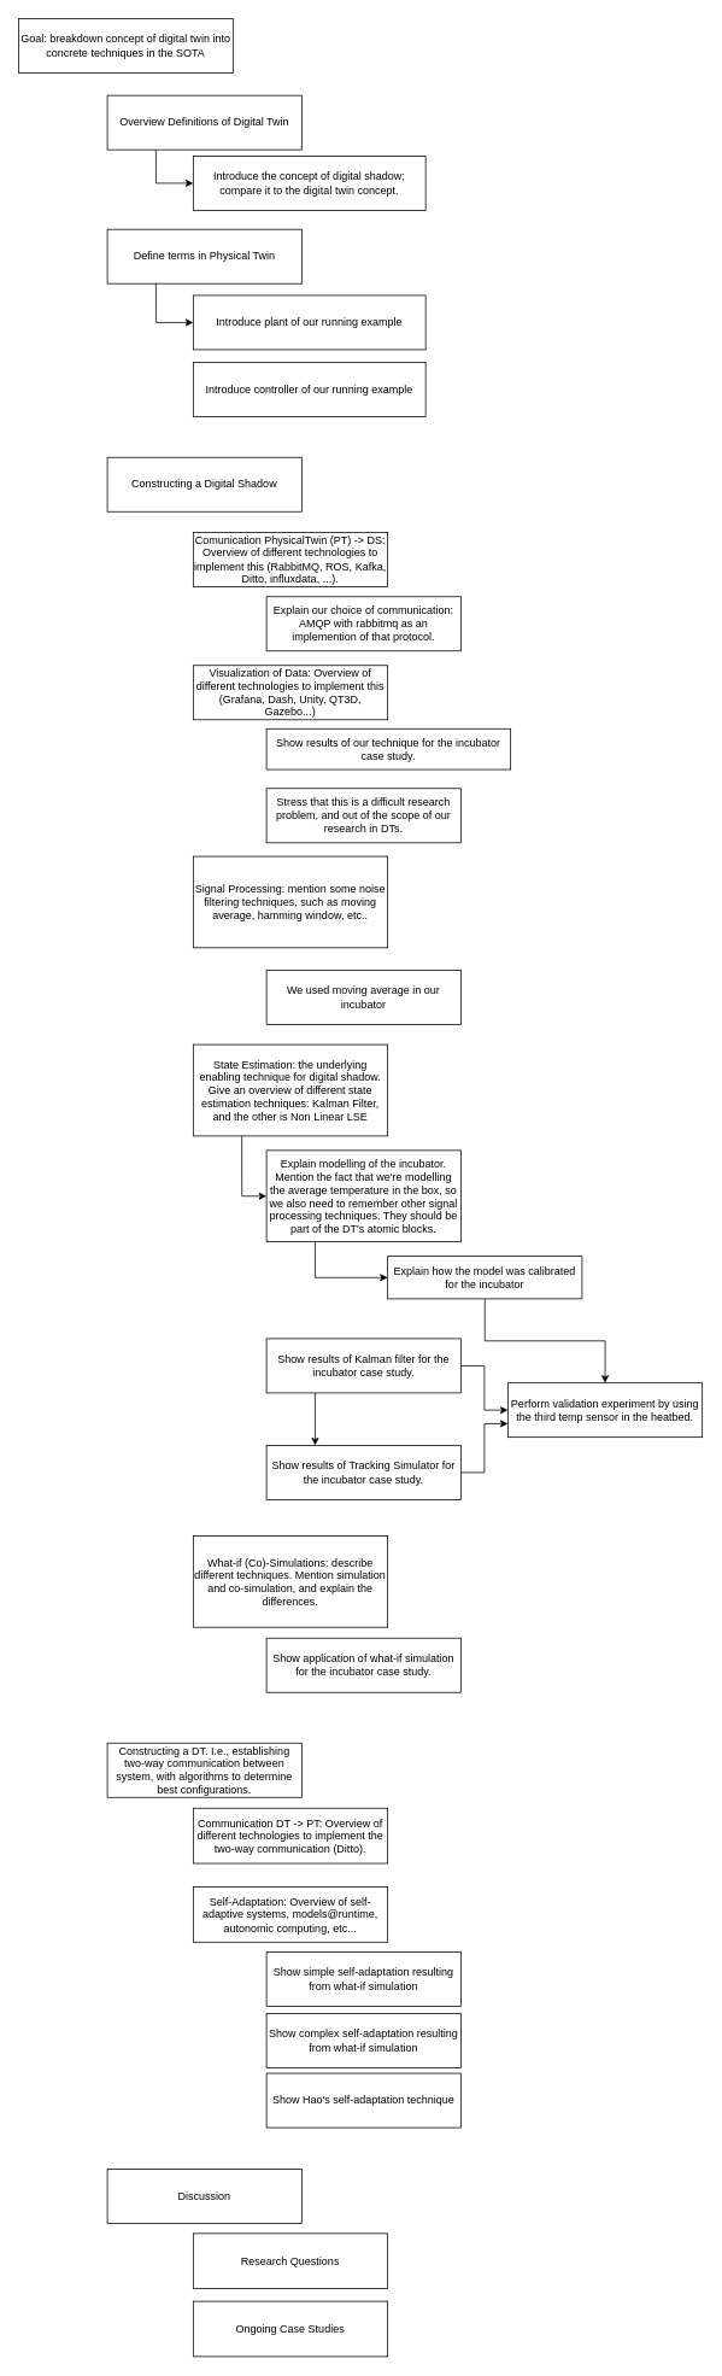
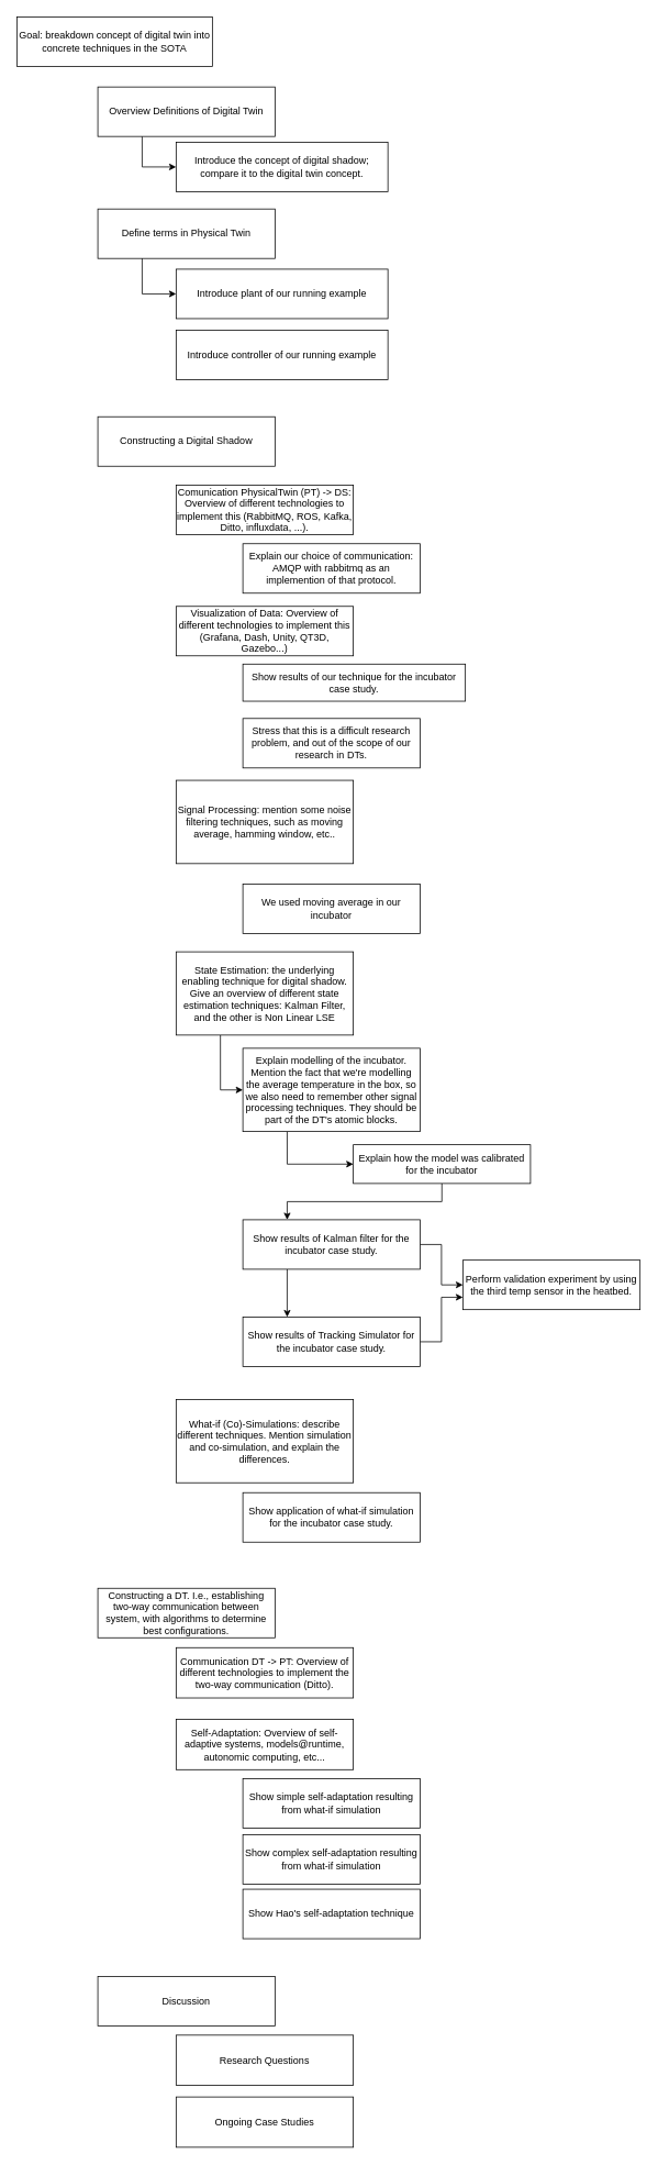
- <mxCell id="25" style="edgeStyle=orthogonalEdgeStyle;rounded=0;orthogonalLoop=1;jettySize=auto;html=1;exitX=0.5;exitY=1;exitDx=0;exitDy=0;" edge="1" parent="1" source="26" target="29"><mxGeometry relative="1" as="geometry" /></mxCell>
+ <mxCell id="25" style="edgeStyle=orthogonalEdgeStyle;rounded=0;orthogonalLoop=1;jettySize=auto;html=1;exitX=0.5;exitY=1;exitDx=0;exitDy=0;entryX=0.25;entryY=0;entryDx=0;entryDy=0;" edge="1" parent="1" source="26" target="22"><mxGeometry relative="1" as="geometry" /></mxCell>
